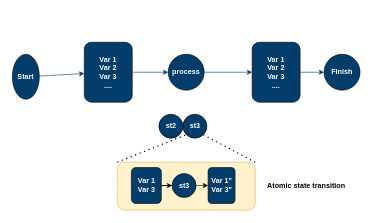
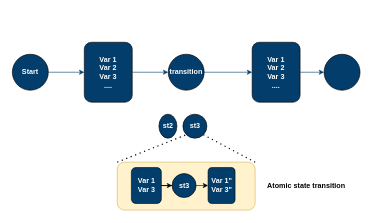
- <mxCell id="4" value="process" style="ellipse;whiteSpace=wrap;html=1;aspect=fixed;fillColor=#023d6b;fontColor=white;fontStyle=1" parent="1" vertex="1"><mxGeometry x="280" y="90" width="60" height="60" as="geometry" /></mxCell>
+ <mxCell id="4" value="transition" style="ellipse;whiteSpace=wrap;html=1;aspect=fixed;fillColor=#023d6b;fontColor=white;fontStyle=1" parent="1" vertex="1"><mxGeometry x="280" y="90" width="60" height="60" as="geometry" /></mxCell>
- <mxCell id="7" value="Finish" style="text;html=1;strokeColor=none;fillColor=none;align=center;verticalAlign=middle;whiteSpace=wrap;rounded=0;fontColor=white;fontStyle=1" parent="1" vertex="1"><mxGeometry x="540" y="110" width="60" height="20" as="geometry" /></mxCell>
- <mxCell id="2" value="Start" style="ellipse;whiteSpace=wrap;html=1;fillColor=#023d6b;fontColor=white;fontStyle=1" parent="1" vertex="1"><mxGeometry x="20" y="90" width="45" height="75" as="geometry" /></mxCell>
+ <mxCell id="2" value="Start" style="ellipse;whiteSpace=wrap;html=1;fillColor=#023d6b;fontColor=white;fontStyle=1" parent="1" vertex="1"><mxGeometry x="20" y="90" width="60" height="60" as="geometry" /></mxCell>
- <mxCell id="13" value="st2" style="ellipse;whiteSpace=wrap;html=1;aspect=fixed;fillColor=#023d6b;fontColor=white;fontStyle=1" vertex="1" parent="1"><mxGeometry x="264.5" y="190" width="40" height="40" as="geometry" /></mxCell>
+ <mxCell id="13" value="st2" style="ellipse;whiteSpace=wrap;html=1;aspect=fixed;fillColor=#023d6b;fontColor=white;fontStyle=1" vertex="1" parent="1"><mxGeometry x="264.5" y="190" width="30" height="40" as="geometry" /></mxCell>
